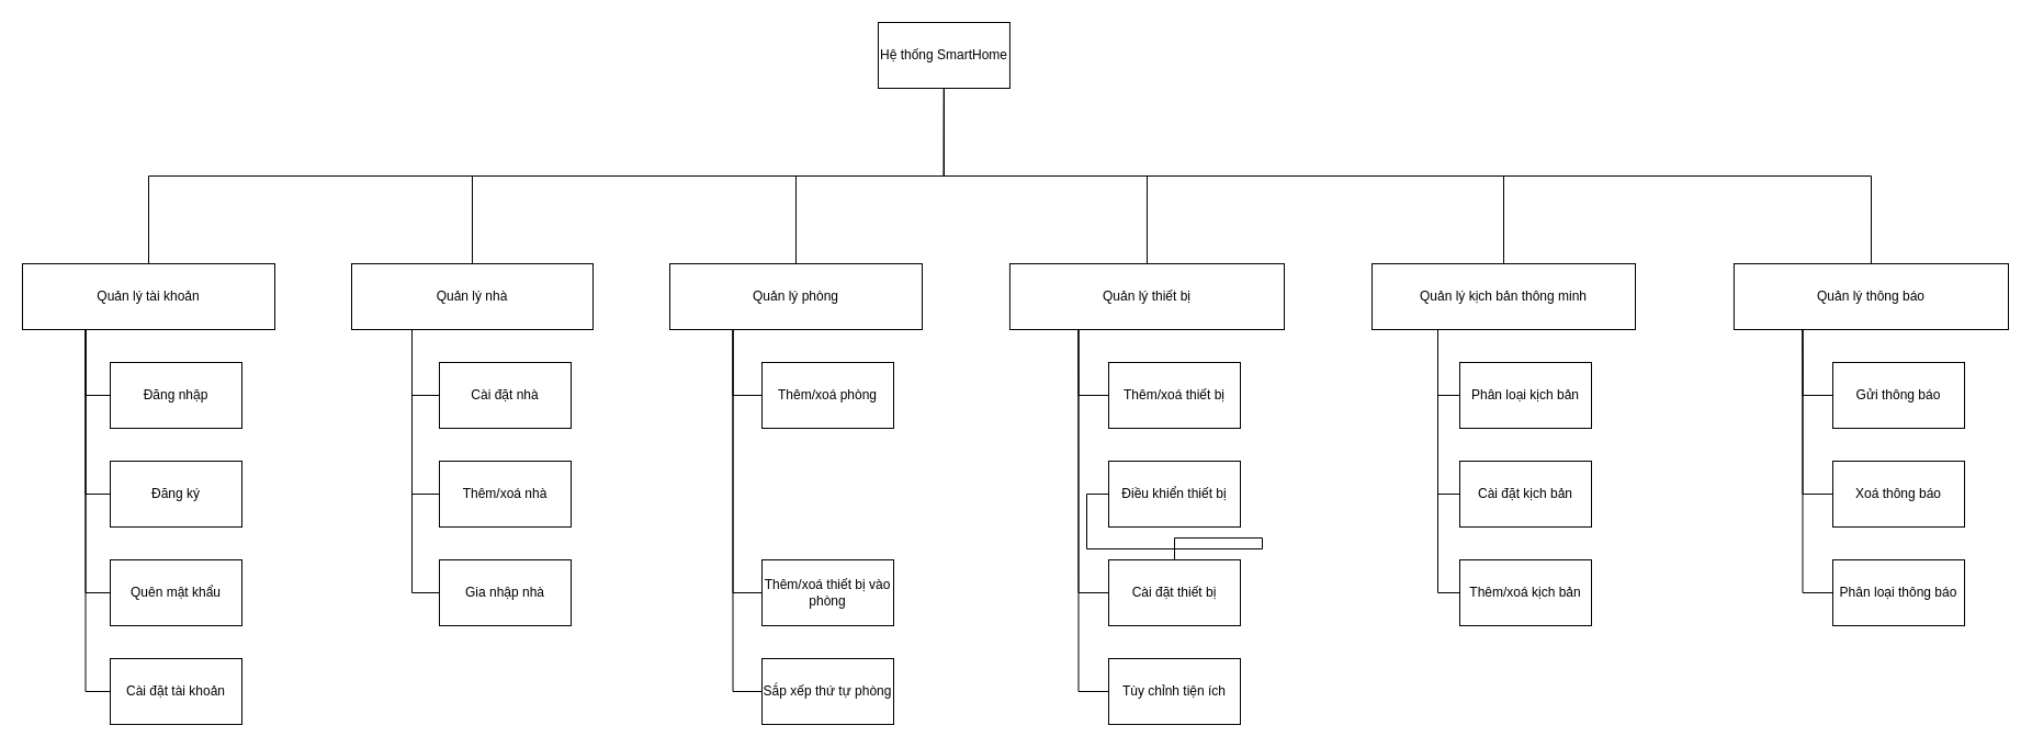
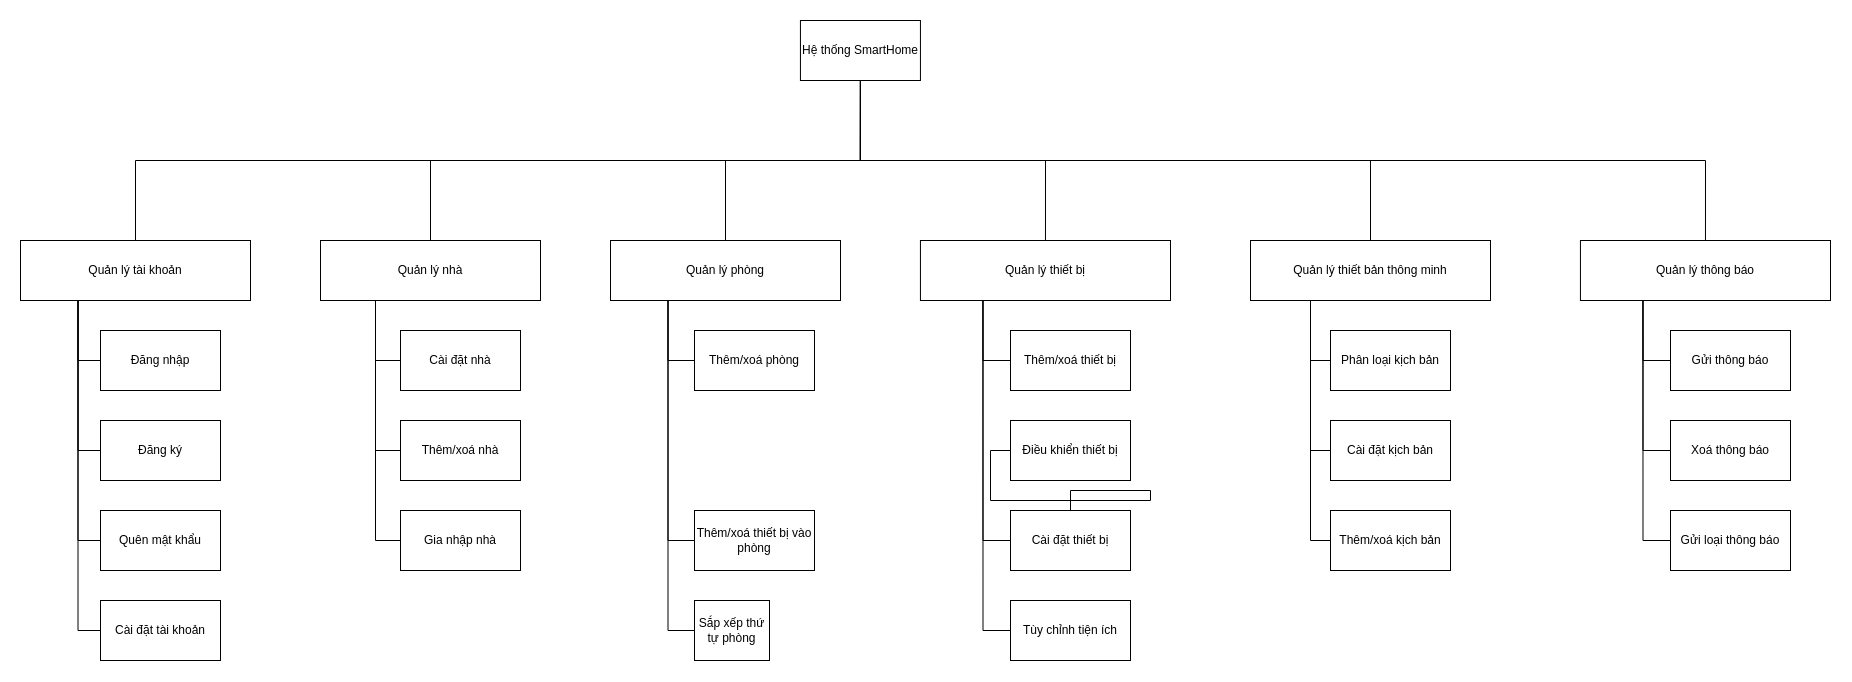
- <mxCell id="18" value="Quản lý kịch bản thông minh" style="rounded=0;whiteSpace=wrap;html=1;" parent="1" vertex="1"><mxGeometry x="1250" y="240" width="240" height="60" as="geometry" /></mxCell>
+ <mxCell id="18" value="Quản lý thiết bản thông minh" style="rounded=0;whiteSpace=wrap;html=1;" parent="1" vertex="1"><mxGeometry x="1250" y="240" width="240" height="60" as="geometry" /></mxCell>
- <mxCell id="50" value="Phân loại thông báo" style="rounded=0;whiteSpace=wrap;html=1;" parent="1" vertex="1"><mxGeometry x="1670" y="510" width="120" height="60" as="geometry" /></mxCell>
+ <mxCell id="50" value="Gửi loại thông báo" style="rounded=0;whiteSpace=wrap;html=1;" parent="1" vertex="1"><mxGeometry x="1670" y="510" width="120" height="60" as="geometry" /></mxCell>
- <mxCell id="34" value="Sắp xếp thứ tự phòng" style="rounded=0;whiteSpace=wrap;html=1;" parent="1" vertex="1"><mxGeometry x="694" y="600" width="120" height="60" as="geometry" /></mxCell>
+ <mxCell id="34" value="Sắp xếp thứ tự phòng" style="rounded=0;whiteSpace=wrap;html=1;" parent="1" vertex="1"><mxGeometry x="694" y="600" width="75" height="60" as="geometry" /></mxCell>
